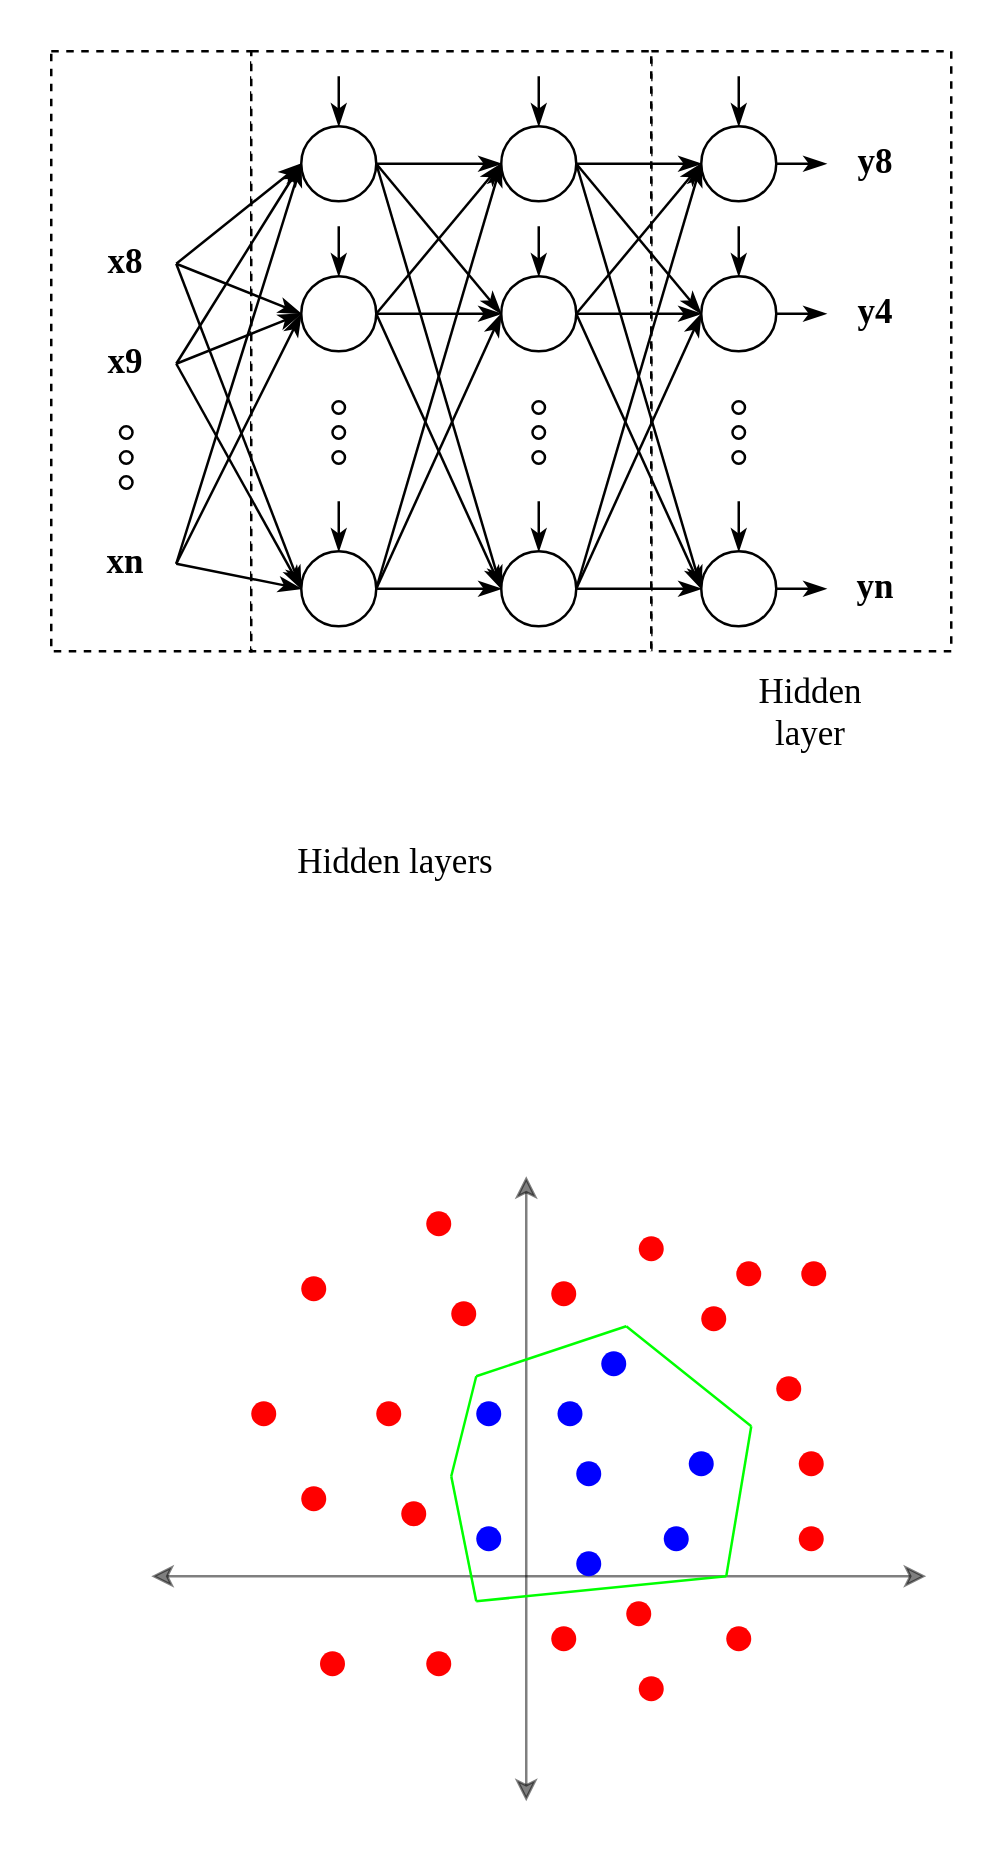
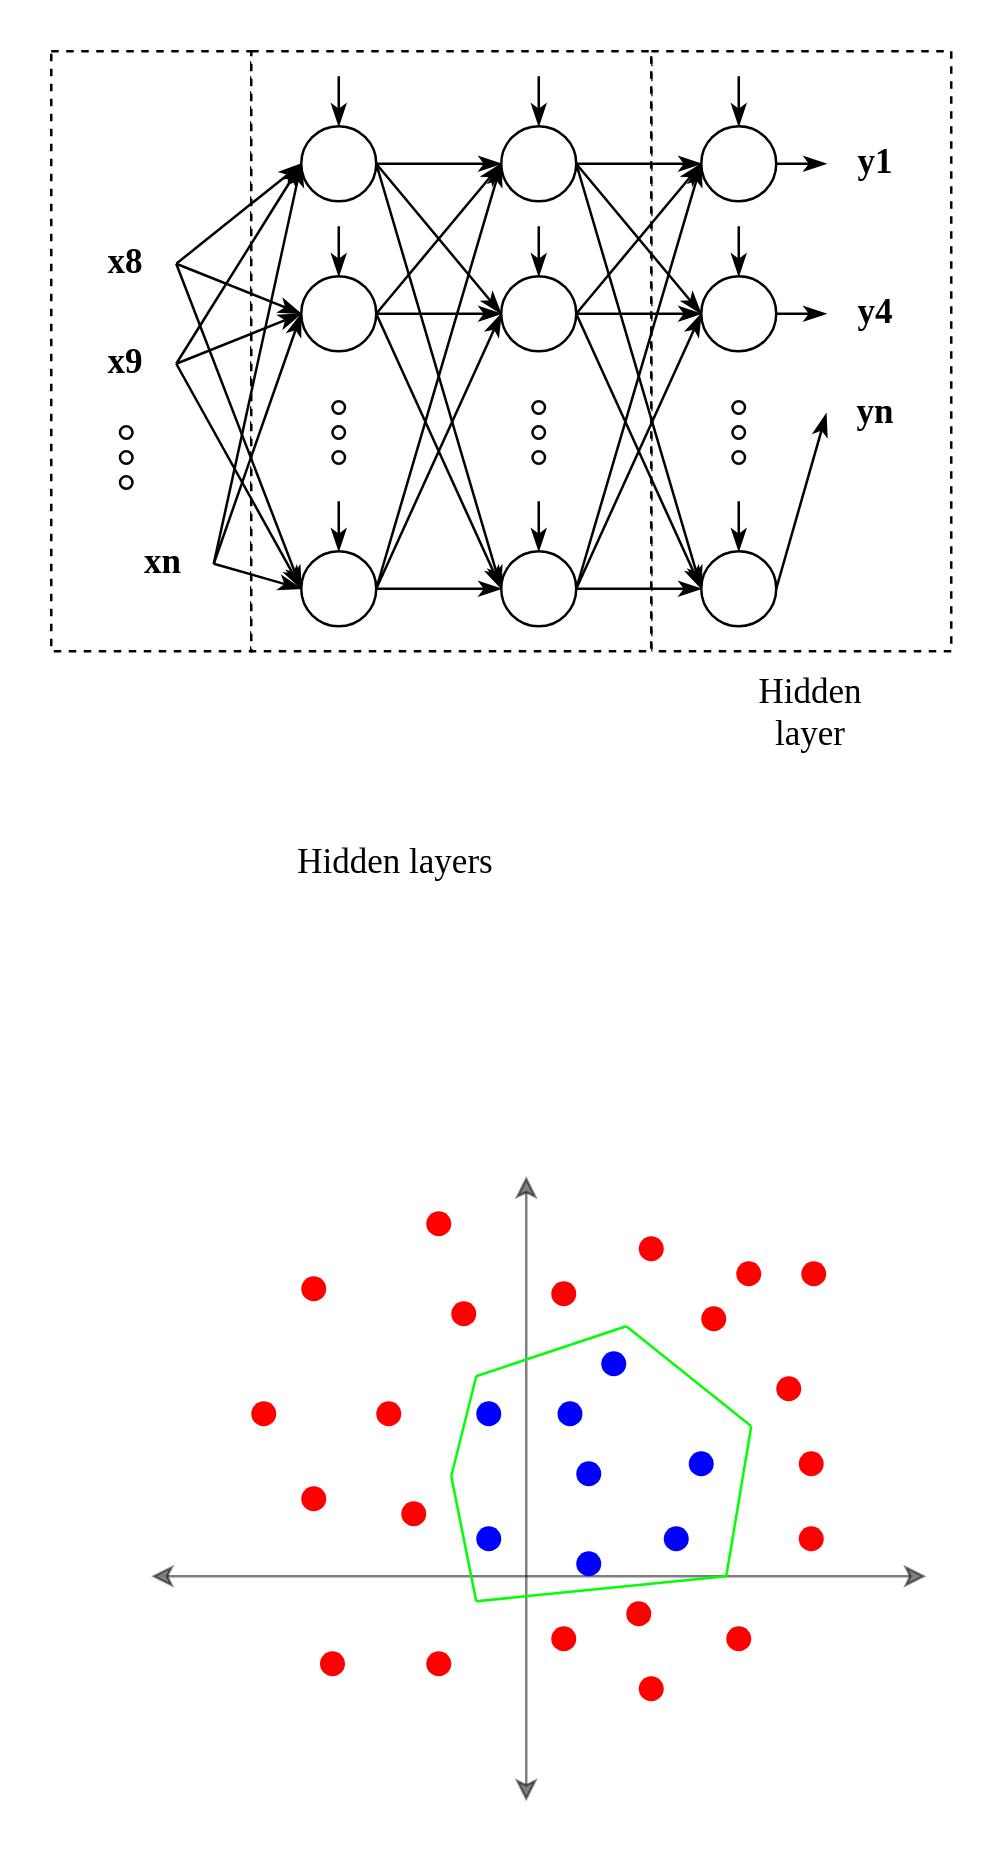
- <mxCell id="68" value="y8" style="text;html=1;align=center;verticalAlign=middle;whiteSpace=wrap;rounded=0;fontFamily=Times New Roman;fontSize=14;fontStyle=1;" parent="1" vertex="1"><mxGeometry x="330" y="50" width="40" height="30" as="geometry" /></mxCell>
+ <mxCell id="68" value="y1" style="text;html=1;align=center;verticalAlign=middle;whiteSpace=wrap;rounded=0;fontFamily=Times New Roman;fontSize=14;fontStyle=1;" parent="1" vertex="1"><mxGeometry x="330" y="50" width="40" height="30" as="geometry" /></mxCell>
- <mxCell id="7" value="xn" style="text;html=1;align=center;verticalAlign=middle;whiteSpace=wrap;rounded=0;fontFamily=Times New Roman;fontSize=14;fontStyle=1;" parent="1" vertex="1"><mxGeometry x="30" y="210" width="40" height="30" as="geometry" /></mxCell>
+ <mxCell id="7" value="xn" style="text;html=1;align=center;verticalAlign=middle;whiteSpace=wrap;rounded=0;fontFamily=Times New Roman;fontSize=14;fontStyle=1;" parent="1" vertex="1"><mxGeometry x="45" y="210" width="40" height="30" as="geometry" /></mxCell>
- <mxCell id="70" value="yn" style="text;html=1;align=center;verticalAlign=middle;whiteSpace=wrap;rounded=0;fontFamily=Times New Roman;fontSize=14;fontStyle=1;" parent="1" vertex="1"><mxGeometry x="330" y="220" width="40" height="30" as="geometry" /></mxCell>
+ <mxCell id="70" value="yn" style="text;html=1;align=center;verticalAlign=middle;whiteSpace=wrap;rounded=0;fontFamily=Times New Roman;fontSize=14;fontStyle=1;" parent="1" vertex="1"><mxGeometry x="330" y="150" width="40" height="30" as="geometry" /></mxCell>
